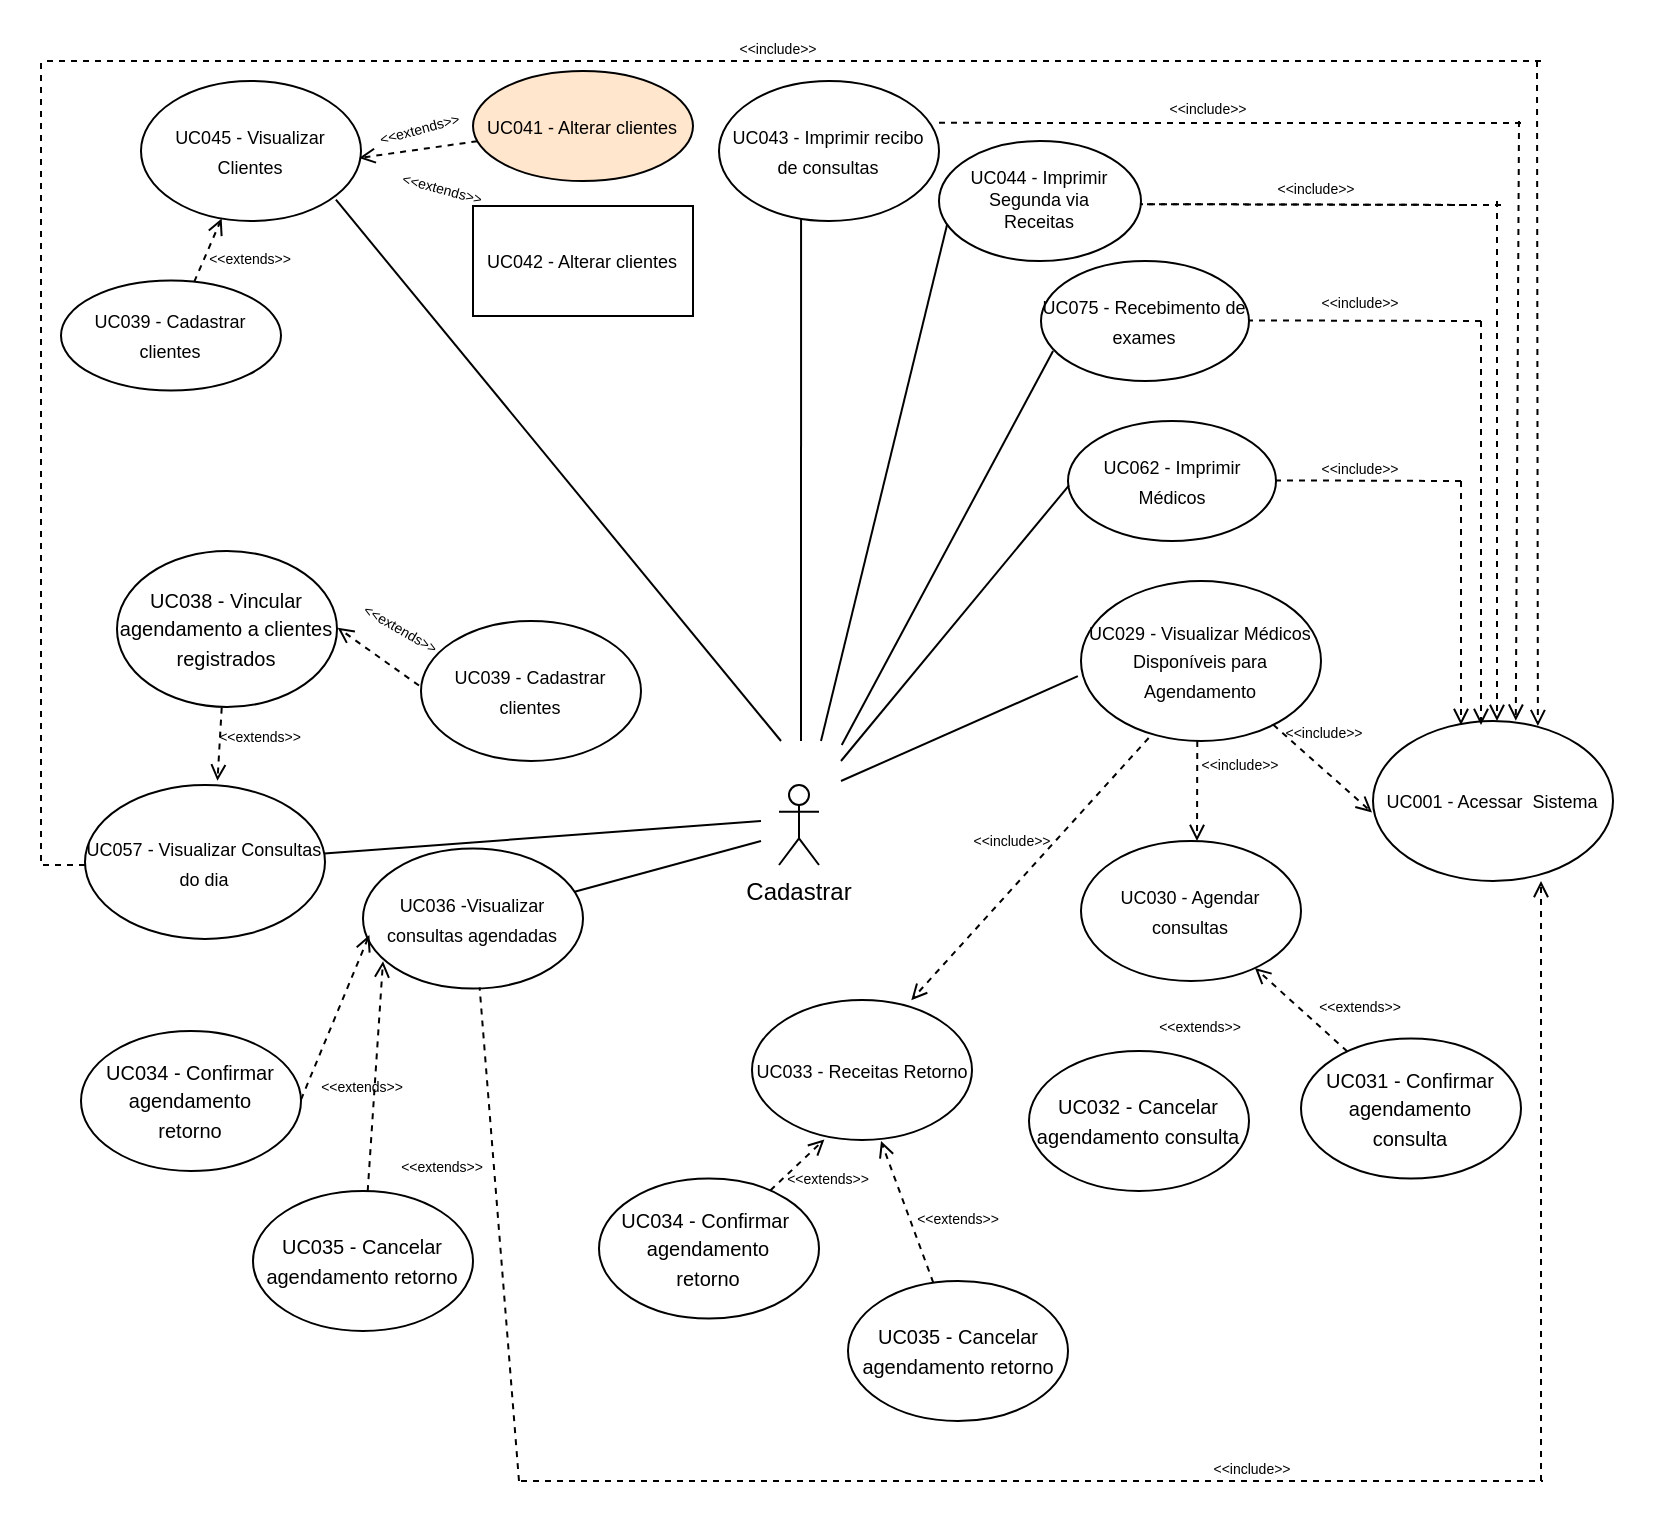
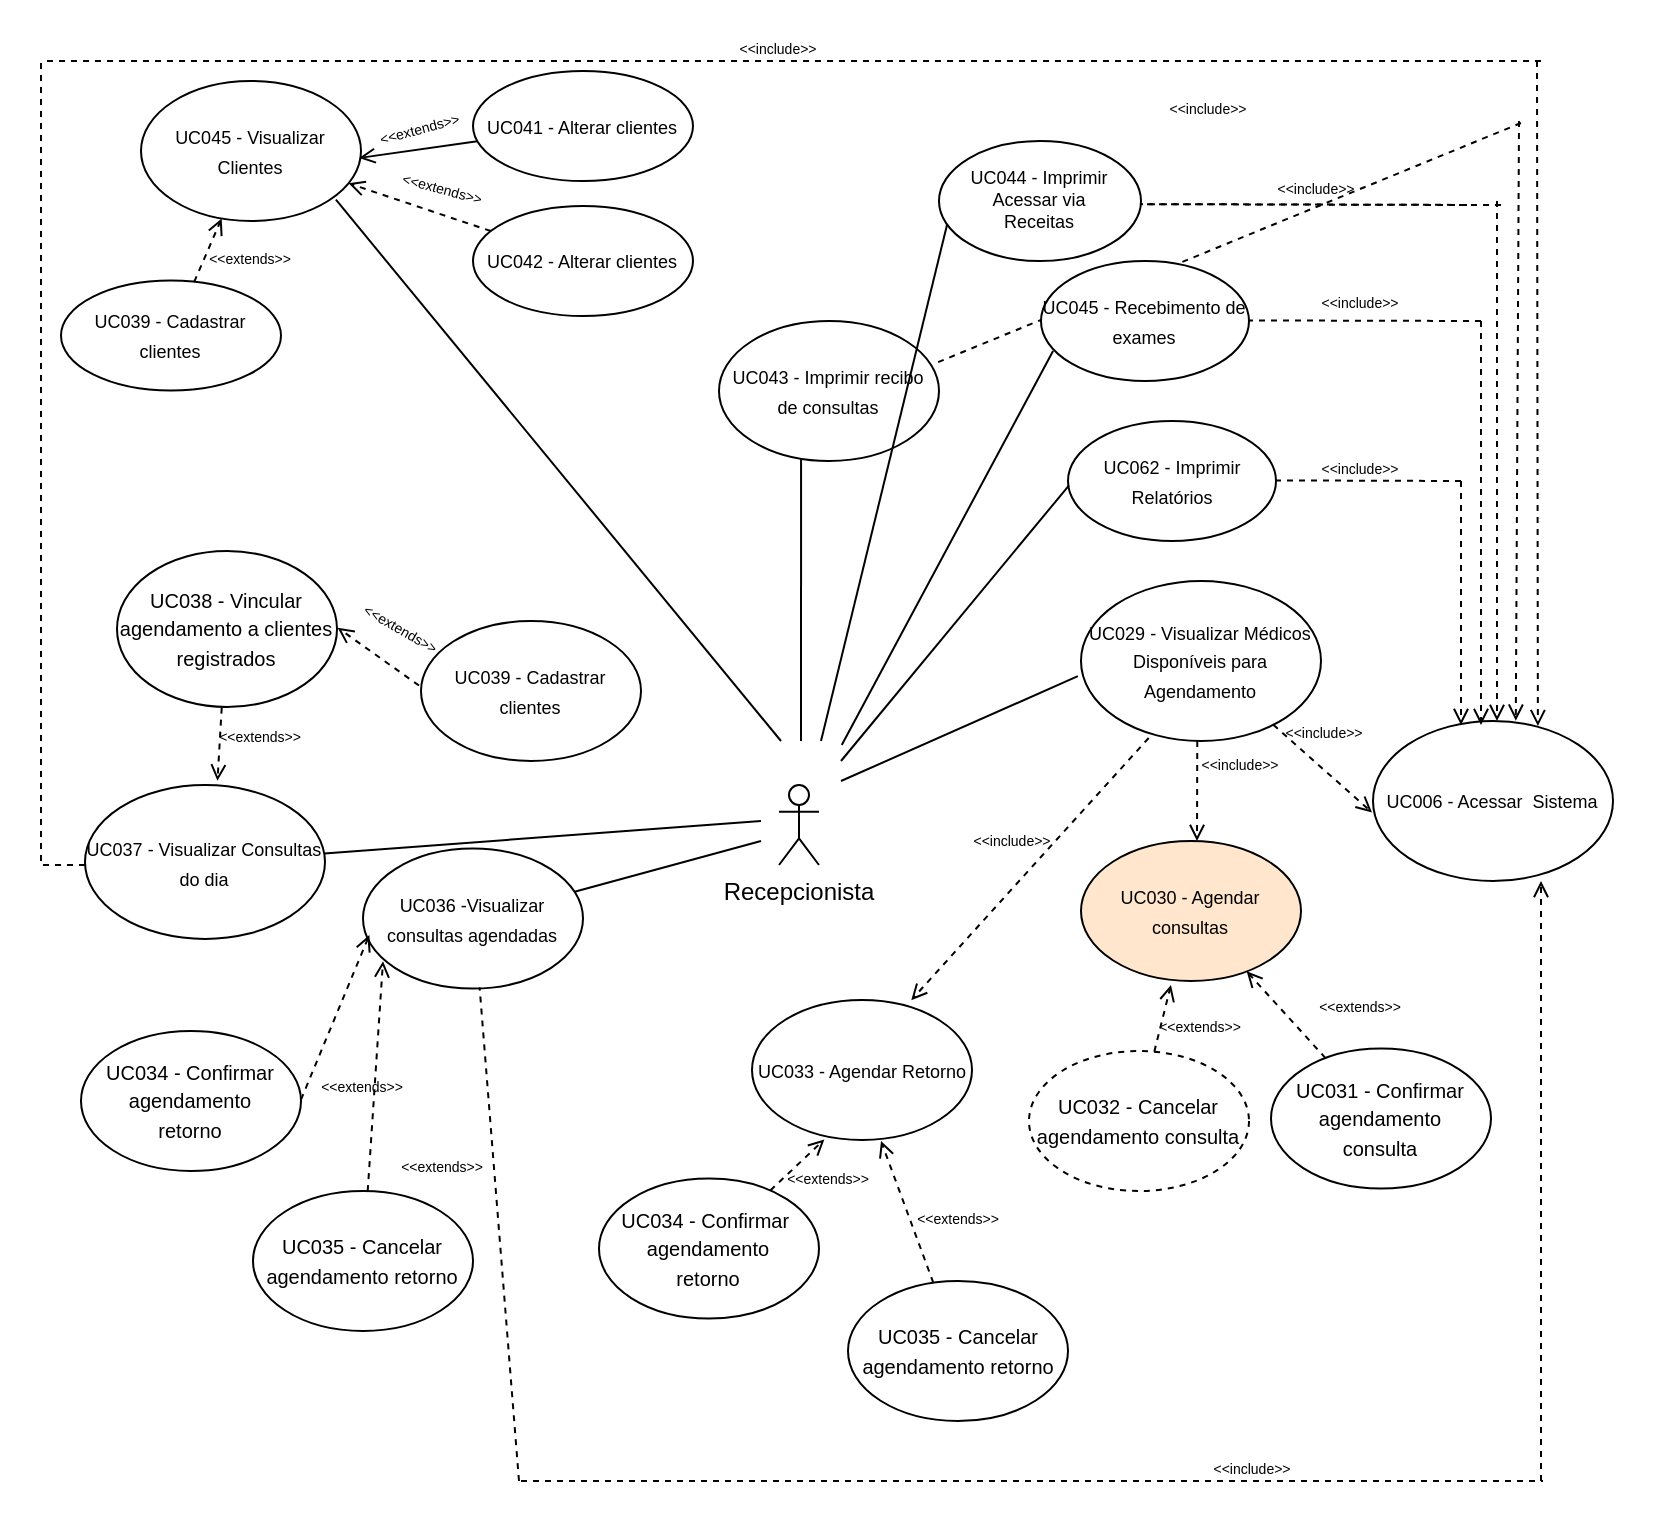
- <mxCell id="63" value="&lt;font style=&quot;font-size: 9px&quot;&gt;UC041 - Alterar clientes&lt;br&gt;&lt;/font&gt;" style="ellipse;whiteSpace=wrap;html=1;fillColor=#ffe6cc;" parent="1" vertex="1"><mxGeometry x="236" y="35" width="110" height="55" as="geometry" /></mxCell>
+ <mxCell id="63" value="&lt;font style=&quot;font-size: 9px&quot;&gt;UC041 - Alterar clientes&lt;br&gt;&lt;/font&gt;" style="ellipse;whiteSpace=wrap;html=1;" parent="1" vertex="1"><mxGeometry x="236" y="35" width="110" height="55" as="geometry" /></mxCell>
- <mxCell id="62" value="" style="endArrow=open;html=1;dashed=1;fontSize=7;endFill=0;entryX=0.991;entryY=0.55;entryDx=0;entryDy=0;entryPerimeter=0;" parent="1" source="63" target="17" edge="1"><mxGeometry width="50" height="50" relative="1" as="geometry"><mxPoint x="356.569" y="238.464" as="sourcePoint" /><mxPoint x="132.875" y="117.043" as="targetPoint" /></mxGeometry></mxCell>
+ <mxCell id="62" value="" style="endArrow=open;html=1;dashed=0;fontSize=7;endFill=0;entryX=0.991;entryY=0.55;entryDx=0;entryDy=0;entryPerimeter=0;" parent="1" source="63" target="17" edge="1"><mxGeometry width="50" height="50" relative="1" as="geometry"><mxPoint x="356.569" y="238.464" as="sourcePoint" /><mxPoint x="132.875" y="117.043" as="targetPoint" /></mxGeometry></mxCell>
- <mxCell id="19" value="&lt;font style=&quot;font-size: 9px&quot;&gt;UC043 - Imprimir recibo de consultas&lt;br&gt;&lt;/font&gt;" style="ellipse;whiteSpace=wrap;html=1;" parent="1" vertex="1"><mxGeometry x="359" y="40" width="110" height="70" as="geometry" /></mxCell>
+ <mxCell id="19" value="&lt;font style=&quot;font-size: 9px&quot;&gt;UC043 - Imprimir recibo de consultas&lt;br&gt;&lt;/font&gt;" style="ellipse;whiteSpace=wrap;html=1;" parent="1" vertex="1"><mxGeometry x="359" y="160" width="110" height="70" as="geometry" /></mxCell>
- <mxCell id="28" value="&lt;div style=&quot;font-size: 9px&quot;&gt;&lt;font style=&quot;font-size: 9px&quot;&gt;UC044 - Imprimir Segunda via &lt;br&gt;&lt;/font&gt;&lt;/div&gt;&lt;div style=&quot;font-size: 9px&quot;&gt;&lt;font style=&quot;font-size: 9px&quot;&gt;Receitas&lt;/font&gt;&lt;/div&gt;" style="ellipse;whiteSpace=wrap;html=1;" parent="1" vertex="1"><mxGeometry x="469" y="70" width="101" height="60" as="geometry" /></mxCell>
+ <mxCell id="28" value="&lt;div style=&quot;font-size: 9px&quot;&gt;&lt;font style=&quot;font-size: 9px&quot;&gt;UC044 - Imprimir Acessar via &lt;br&gt;&lt;/font&gt;&lt;/div&gt;&lt;div style=&quot;font-size: 9px&quot;&gt;&lt;font style=&quot;font-size: 9px&quot;&gt;Receitas&lt;/font&gt;&lt;/div&gt;" style="ellipse;whiteSpace=wrap;html=1;" parent="1" vertex="1"><mxGeometry x="469" y="70" width="101" height="60" as="geometry" /></mxCell>
+ <mxCell id="66" value="" style="endArrow=open;html=1;dashed=1;fontSize=7;endFill=0;" parent="1" source="67" target="17" edge="1"><mxGeometry width="50" height="50" relative="1" as="geometry"><mxPoint x="356.569" y="305.964" as="sourcePoint" /><mxPoint x="179.01" y="146" as="targetPoint" /></mxGeometry></mxCell>
- <mxCell id="67" value="&lt;font style=&quot;font-size: 9px&quot;&gt;UC042 - Alterar clientes&lt;br&gt;&lt;/font&gt;" style="whiteSpace=wrap;html=1;rounded=0;" parent="1" vertex="1"><mxGeometry x="236" y="102.5" width="110" height="55" as="geometry" /></mxCell>
+ <mxCell id="67" value="&lt;font style=&quot;font-size: 9px&quot;&gt;UC042 - Alterar clientes&lt;br&gt;&lt;/font&gt;" style="ellipse;whiteSpace=wrap;html=1;" parent="1" vertex="1"><mxGeometry x="236" y="102.5" width="110" height="55" as="geometry" /></mxCell>
- <mxCell id="72" value="&lt;font style=&quot;font-size: 9px&quot;&gt;UC075 - Recebimento de exames&lt;/font&gt;" style="ellipse;whiteSpace=wrap;html=1;" parent="1" vertex="1"><mxGeometry x="520" y="130" width="104" height="60" as="geometry" /></mxCell>
+ <mxCell id="72" value="&lt;font style=&quot;font-size: 9px&quot;&gt;UC045 - Recebimento de exames&lt;/font&gt;" style="ellipse;whiteSpace=wrap;html=1;" parent="1" vertex="1"><mxGeometry x="520" y="130" width="104" height="60" as="geometry" /></mxCell>
- <mxCell id="74" value="&lt;font style=&quot;font-size: 9px&quot;&gt;UC062 - Imprimir Médicos&lt;/font&gt;" style="ellipse;whiteSpace=wrap;html=1;" vertex="1" parent="1"><mxGeometry x="533.5" y="210" width="104" height="60" as="geometry" /></mxCell>
+ <mxCell id="74" value="&lt;font style=&quot;font-size: 9px&quot;&gt;UC062 - Imprimir Relatórios&lt;/font&gt;" style="ellipse;whiteSpace=wrap;html=1;" vertex="1" parent="1"><mxGeometry x="533.5" y="210" width="104" height="60" as="geometry" /></mxCell>
- <mxCell id="3" value="&lt;font style=&quot;font-size: 9px&quot;&gt;UC001 - Acessar&amp;nbsp; Sistema&lt;/font&gt;" style="ellipse;whiteSpace=wrap;html=1;" parent="1" vertex="1"><mxGeometry x="686" y="360" width="120" height="80" as="geometry" /></mxCell>
+ <mxCell id="3" value="&lt;font style=&quot;font-size: 9px&quot;&gt;UC006 - Acessar&amp;nbsp; Sistema&lt;/font&gt;" style="ellipse;whiteSpace=wrap;html=1;" parent="1" vertex="1"><mxGeometry x="686" y="360" width="120" height="80" as="geometry" /></mxCell>
- <mxCell id="9" value="&lt;div&gt;&lt;font style=&quot;font-size: 9px&quot;&gt;UC057 - Visualizar Consultas &lt;br&gt;&lt;/font&gt;&lt;/div&gt;&lt;div&gt;&lt;font style=&quot;font-size: 9px&quot;&gt;do dia&lt;/font&gt;&lt;/div&gt;" style="ellipse;whiteSpace=wrap;html=1;" parent="1" vertex="1"><mxGeometry x="42" y="392" width="120" height="77" as="geometry" /></mxCell>
+ <mxCell id="9" value="&lt;div&gt;&lt;font style=&quot;font-size: 9px&quot;&gt;UC037 - Visualizar Consultas &lt;br&gt;&lt;/font&gt;&lt;/div&gt;&lt;div&gt;&lt;font style=&quot;font-size: 9px&quot;&gt;do dia&lt;/font&gt;&lt;/div&gt;" style="ellipse;whiteSpace=wrap;html=1;" parent="1" vertex="1"><mxGeometry x="42" y="392" width="120" height="77" as="geometry" /></mxCell>
- <mxCell id="2" value="Cadastrar" style="shape=umlActor;verticalLabelPosition=bottom;labelBackgroundColor=#ffffff;verticalAlign=top;html=1;outlineConnect=0;" parent="1" vertex="1"><mxGeometry x="389" y="392" width="20" height="40" as="geometry" /></mxCell>
+ <mxCell id="2" value="Recepcionista" style="shape=umlActor;verticalLabelPosition=bottom;labelBackgroundColor=#ffffff;verticalAlign=top;html=1;outlineConnect=0;" parent="1" vertex="1"><mxGeometry x="389" y="392" width="20" height="40" as="geometry" /></mxCell>
- <mxCell id="14" value="&lt;font style=&quot;font-size: 9px&quot;&gt;UC030 - Agendar consultas&lt;br&gt;&lt;/font&gt;" style="ellipse;whiteSpace=wrap;html=1;" parent="1" vertex="1"><mxGeometry x="540" y="420" width="110" height="70" as="geometry" /></mxCell>
+ <mxCell id="14" value="&lt;font style=&quot;font-size: 9px&quot;&gt;UC030 - Agendar consultas&lt;br&gt;&lt;/font&gt;" style="ellipse;whiteSpace=wrap;html=1;fillColor=#ffe6cc;" parent="1" vertex="1"><mxGeometry x="540" y="420" width="110" height="70" as="geometry" /></mxCell>
+ <mxCell id="36" value="" style="endArrow=open;html=1;dashed=1;fontSize=7;endFill=0;entryX=0.409;entryY=1.028;entryDx=0;entryDy=0;entryPerimeter=0;" parent="1" source="33" target="14" edge="1"><mxGeometry width="50" height="50" relative="1" as="geometry"><mxPoint x="673.101" y="525.268" as="sourcePoint" /><mxPoint x="626.768" y="483.571" as="targetPoint" /></mxGeometry></mxCell>
- <mxCell id="34" value="&lt;font style=&quot;font-size: 9px&quot;&gt;UC033 - Receitas Retorno&lt;br&gt;&lt;/font&gt;" style="ellipse;whiteSpace=wrap;html=1;" parent="1" vertex="1"><mxGeometry x="375.5" y="499.5" width="110" height="70" as="geometry" /></mxCell>
+ <mxCell id="34" value="&lt;font style=&quot;font-size: 9px&quot;&gt;UC033 - Agendar Retorno&lt;br&gt;&lt;/font&gt;" style="ellipse;whiteSpace=wrap;html=1;" parent="1" vertex="1"><mxGeometry x="375.5" y="499.5" width="110" height="70" as="geometry" /></mxCell>
- <mxCell id="15" value="&lt;div&gt;&lt;font style=&quot;font-size: 10px&quot;&gt;UC031 - Confirmar agendamento &lt;br&gt;&lt;/font&gt;&lt;/div&gt;&lt;div&gt;&lt;font style=&quot;font-size: 10px&quot;&gt;consulta&lt;/font&gt;&lt;/div&gt;" style="ellipse;whiteSpace=wrap;html=1;" parent="1" vertex="1"><mxGeometry x="650" y="518.78" width="110" height="70" as="geometry" /></mxCell>
+ <mxCell id="15" value="&lt;div&gt;&lt;font style=&quot;font-size: 10px&quot;&gt;UC031 - Confirmar agendamento &lt;br&gt;&lt;/font&gt;&lt;/div&gt;&lt;div&gt;&lt;font style=&quot;font-size: 10px&quot;&gt;consulta&lt;/font&gt;&lt;/div&gt;" style="ellipse;whiteSpace=wrap;html=1;" parent="1" vertex="1"><mxGeometry x="635" y="523.78" width="110" height="70" as="geometry" /></mxCell>
- <mxCell id="33" value="&lt;font style=&quot;font-size: 10px&quot;&gt;UC032 - Cancelar agendamento consulta&lt;br&gt;&lt;/font&gt;" style="ellipse;whiteSpace=wrap;html=1;" parent="1" vertex="1"><mxGeometry x="514" y="525" width="110" height="70" as="geometry" /></mxCell>
+ <mxCell id="33" value="&lt;font style=&quot;font-size: 10px&quot;&gt;UC032 - Cancelar agendamento consulta&lt;br&gt;&lt;/font&gt;" style="ellipse;whiteSpace=wrap;html=1;dashed=1;" parent="1" vertex="1"><mxGeometry x="514" y="525" width="110" height="70" as="geometry" /></mxCell>
